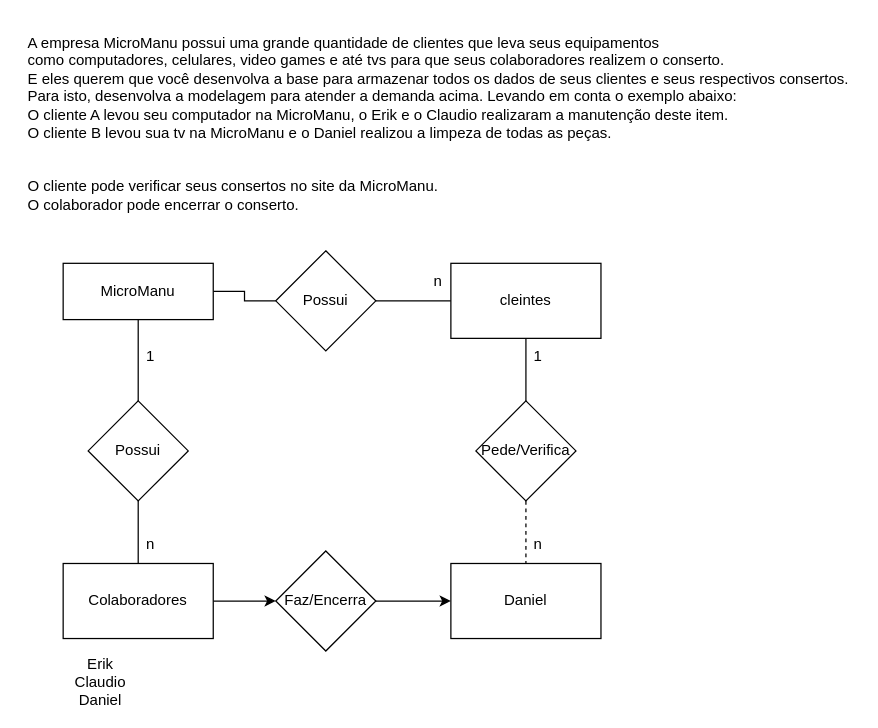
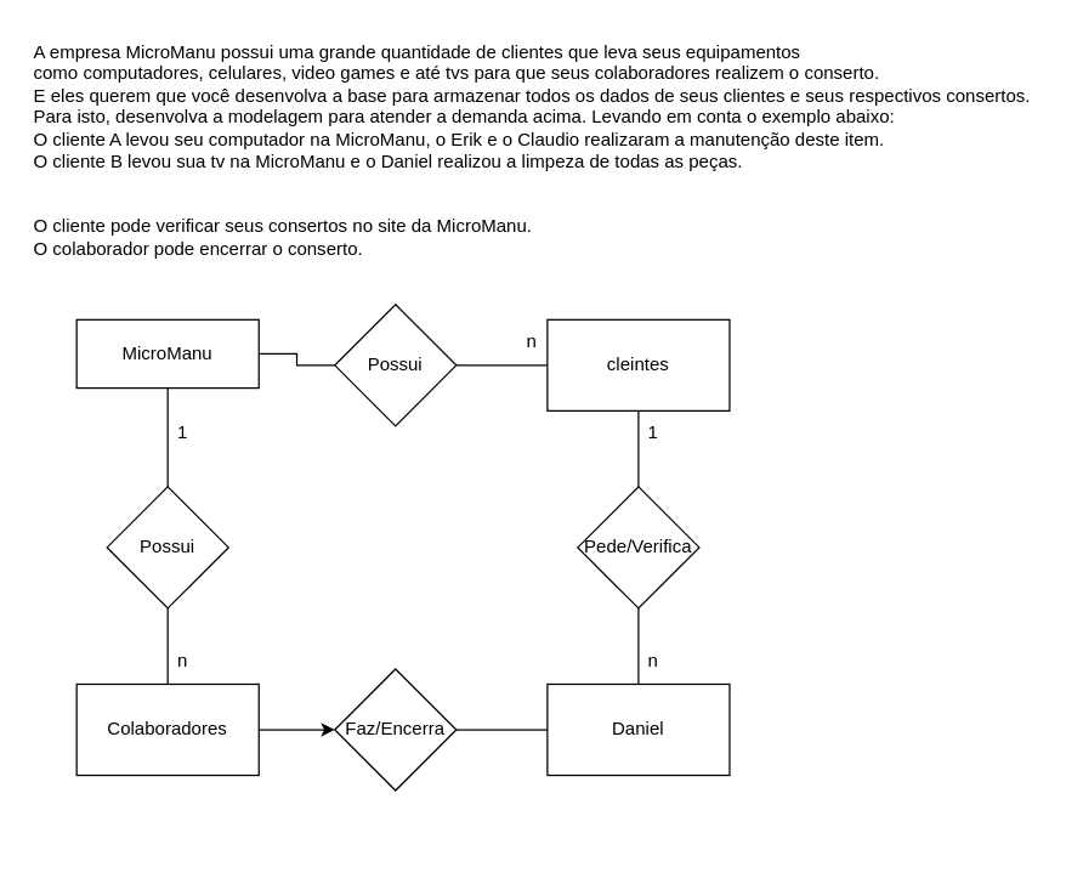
- <mxCell id="19" style="edgeStyle=orthogonalEdgeStyle;rounded=0;orthogonalLoop=1;jettySize=auto;html=1;entryX=0.5;entryY=0;entryDx=0;entryDy=0;endArrow=none;endFill=0;dashed=1;" edge="1" parent="1" source="20" target="18"><mxGeometry relative="1" as="geometry" /></mxCell>
+ <mxCell id="19" style="edgeStyle=orthogonalEdgeStyle;rounded=0;orthogonalLoop=1;jettySize=auto;html=1;entryX=0.5;entryY=0;entryDx=0;entryDy=0;endArrow=none;endFill=0;" edge="1" parent="1" source="20" target="18"><mxGeometry relative="1" as="geometry" /></mxCell>
- <mxCell id="23" style="edgeStyle=orthogonalEdgeStyle;rounded=0;orthogonalLoop=1;jettySize=auto;html=1;entryX=0;entryY=0.5;entryDx=0;entryDy=0;" edge="1" parent="1" source="24" target="18"><mxGeometry relative="1" as="geometry" /></mxCell>
+ <mxCell id="23" style="edgeStyle=orthogonalEdgeStyle;rounded=0;orthogonalLoop=1;jettySize=auto;html=1;entryX=0;entryY=0.5;entryDx=0;entryDy=0;endArrow=none;" edge="1" parent="1" source="24" target="18"><mxGeometry relative="1" as="geometry" /></mxCell>
- <mxCell id="12" value="Erik&lt;br&gt;Claudio&lt;br&gt;Daniel" style="text;html=1;strokeColor=none;fillColor=none;align=center;verticalAlign=middle;whiteSpace=wrap;rounded=0;" vertex="1" parent="1"><mxGeometry x="50" y="530" width="60" height="30" as="geometry" /></mxCell>
